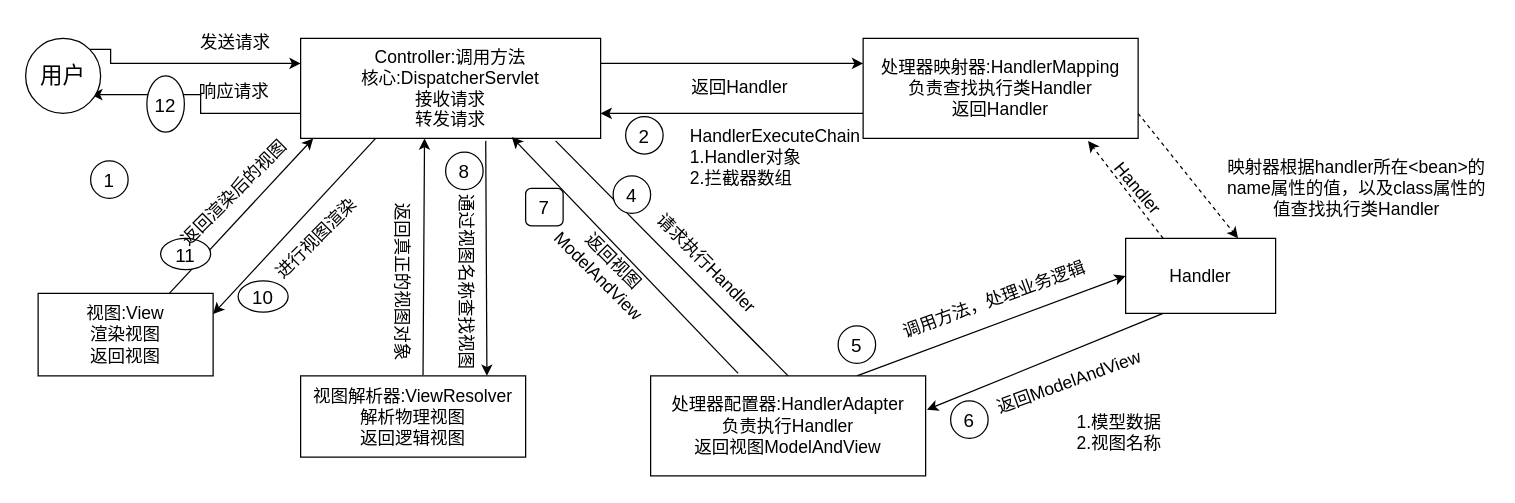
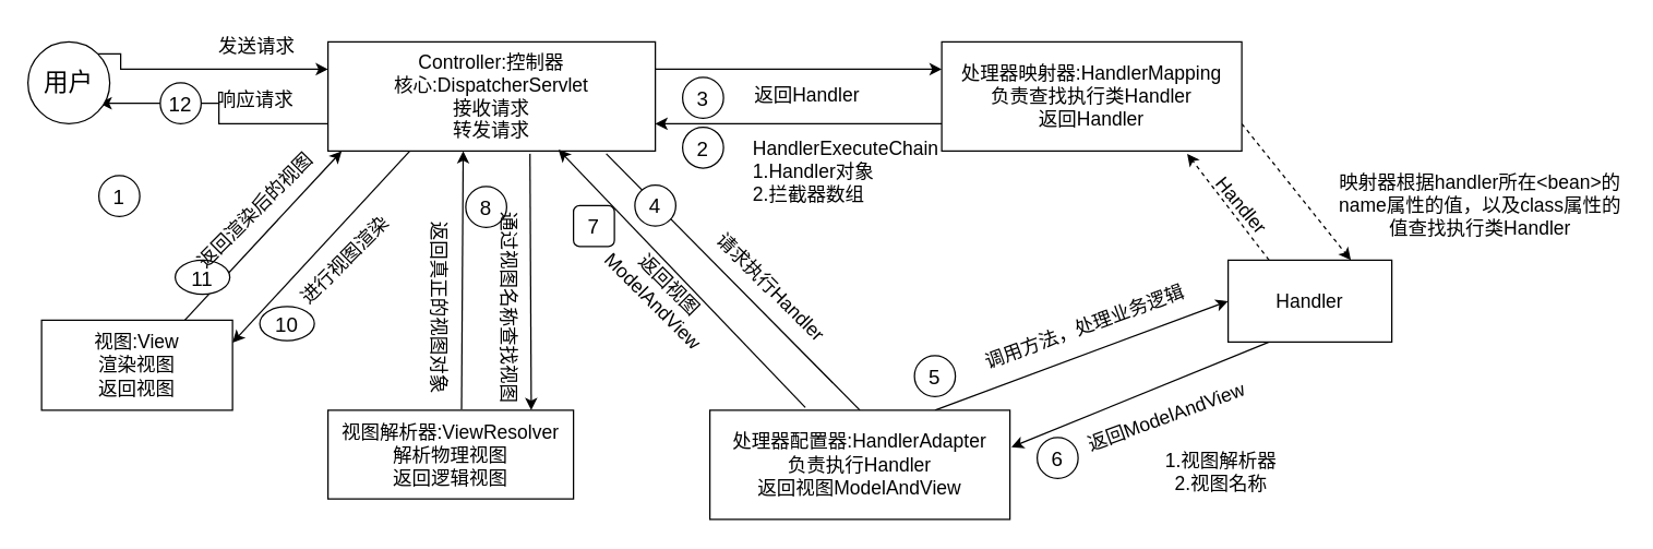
- <mxCell id="7" value="Controller:调用方法&lt;br style=&quot;font-size: 14px;&quot;&gt;核心:DispatcherServlet&lt;br style=&quot;font-size: 14px;&quot;&gt;接收请求&lt;br style=&quot;font-size: 14px;&quot;&gt;转发请求" style="rounded=0;whiteSpace=wrap;html=1;fontSize=14;" vertex="1" parent="1"><mxGeometry x="240" y="30" width="240" height="80" as="geometry" /></mxCell>
+ <mxCell id="7" value="Controller:控制器&lt;br style=&quot;font-size: 14px;&quot;&gt;核心:DispatcherServlet&lt;br style=&quot;font-size: 14px;&quot;&gt;接收请求&lt;br style=&quot;font-size: 14px;&quot;&gt;转发请求" style="rounded=0;whiteSpace=wrap;html=1;fontSize=14;" vertex="1" parent="1"><mxGeometry x="240" y="30" width="240" height="80" as="geometry" /></mxCell>
+ <mxCell id="24" value="3" style="ellipse;whiteSpace=wrap;html=1;aspect=fixed;fontSize=15;" vertex="1" parent="1"><mxGeometry x="500" y="56" width="30" height="30" as="geometry" /></mxCell>
- <mxCell id="47" value="12" style="ellipse;whiteSpace=wrap;html=1;aspect=fixed;fontSize=15;" vertex="1" parent="1"><mxGeometry x="117" y="60" width="30" height="45" as="geometry" /></mxCell>
+ <mxCell id="47" value="12" style="ellipse;whiteSpace=wrap;html=1;aspect=fixed;fontSize=15;" vertex="1" parent="1"><mxGeometry x="117" y="60" width="30" height="30" as="geometry" /></mxCell>
- <mxCell id="36" value="8" style="ellipse;whiteSpace=wrap;html=1;aspect=fixed;fontSize=15;" vertex="1" parent="1"><mxGeometry x="356" y="121" width="30" height="30" as="geometry" /></mxCell>
+ <mxCell id="36" value="8" style="ellipse;whiteSpace=wrap;html=1;aspect=fixed;fontSize=15;" vertex="1" parent="1"><mxGeometry x="341" y="136" width="30" height="30" as="geometry" /></mxCell>
- <mxCell id="29" value="4" style="ellipse;whiteSpace=wrap;html=1;aspect=fixed;fontSize=15;" vertex="1" parent="1"><mxGeometry x="490" y="140" width="30" height="30" as="geometry" /></mxCell>
+ <mxCell id="29" value="4" style="ellipse;whiteSpace=wrap;html=1;aspect=fixed;fontSize=15;" vertex="1" parent="1"><mxGeometry x="465" y="135" width="30" height="30" as="geometry" /></mxCell>
- <mxCell id="35" value="1.模型数据&lt;br&gt;2.视图名称" style="text;html=1;strokeColor=none;fillColor=none;align=center;verticalAlign=middle;whiteSpace=wrap;rounded=0;fontSize=14;" vertex="1" parent="1"><mxGeometry x="850" y="320" width="90" height="50" as="geometry" /></mxCell>
+ <mxCell id="35" value="1.视图解析器&lt;br&gt;2.视图名称" style="text;html=1;strokeColor=none;fillColor=none;align=center;verticalAlign=middle;whiteSpace=wrap;rounded=0;fontSize=14;" vertex="1" parent="1"><mxGeometry x="850" y="320" width="90" height="50" as="geometry" /></mxCell>
